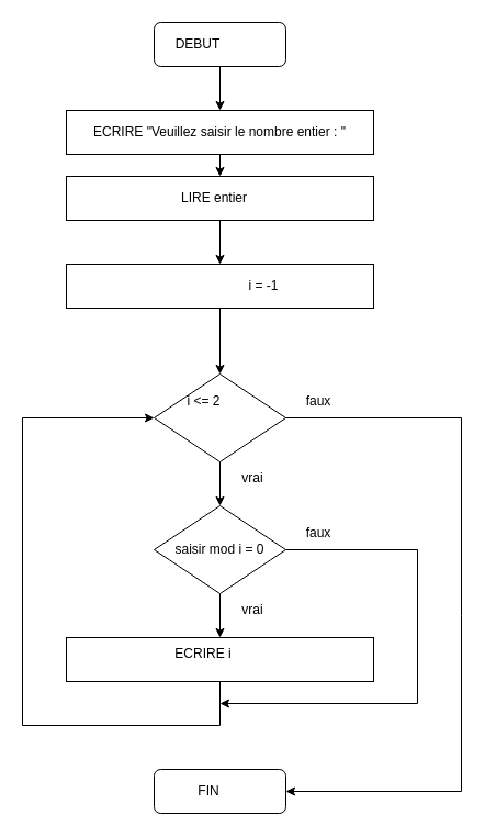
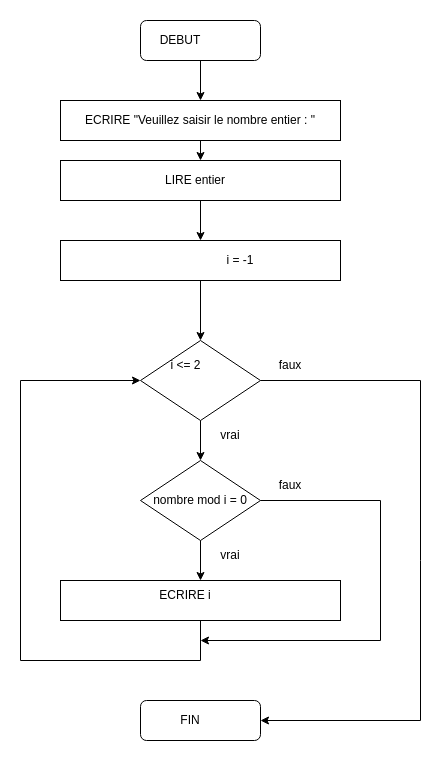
- <mxCell id="21" value="saisir mod i = 0" style="text;html=1;strokeColor=none;fillColor=none;align=center;verticalAlign=middle;whiteSpace=wrap;rounded=0;" vertex="1" parent="1"><mxGeometry x="140" y="485" width="120" height="30" as="geometry" /></mxCell>
+ <mxCell id="21" value="nombre mod i = 0" style="text;html=1;strokeColor=none;fillColor=none;align=center;verticalAlign=middle;whiteSpace=wrap;rounded=0;" vertex="1" parent="1"><mxGeometry x="140" y="485" width="120" height="30" as="geometry" /></mxCell>
